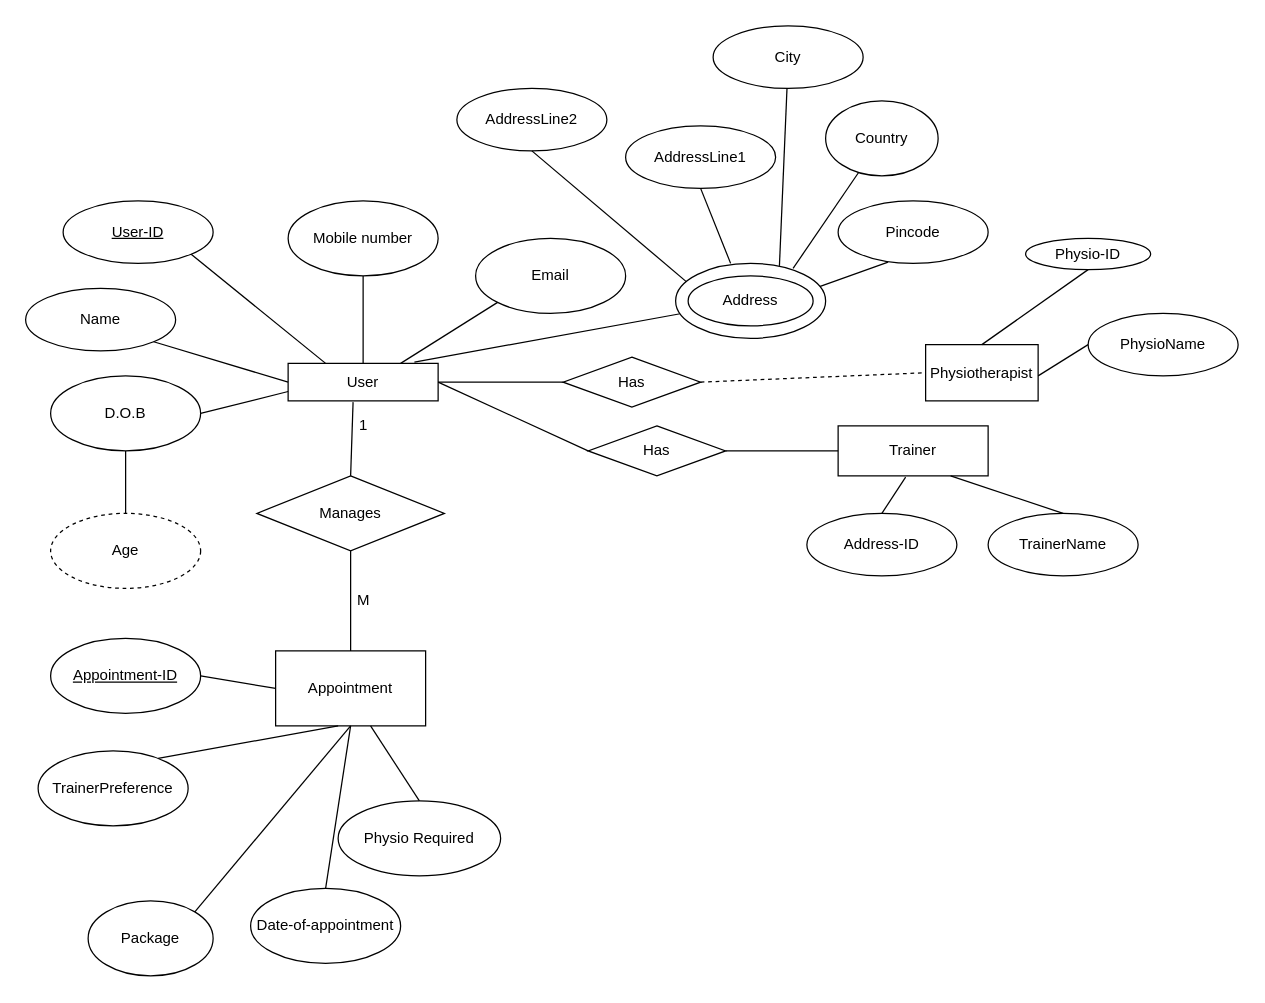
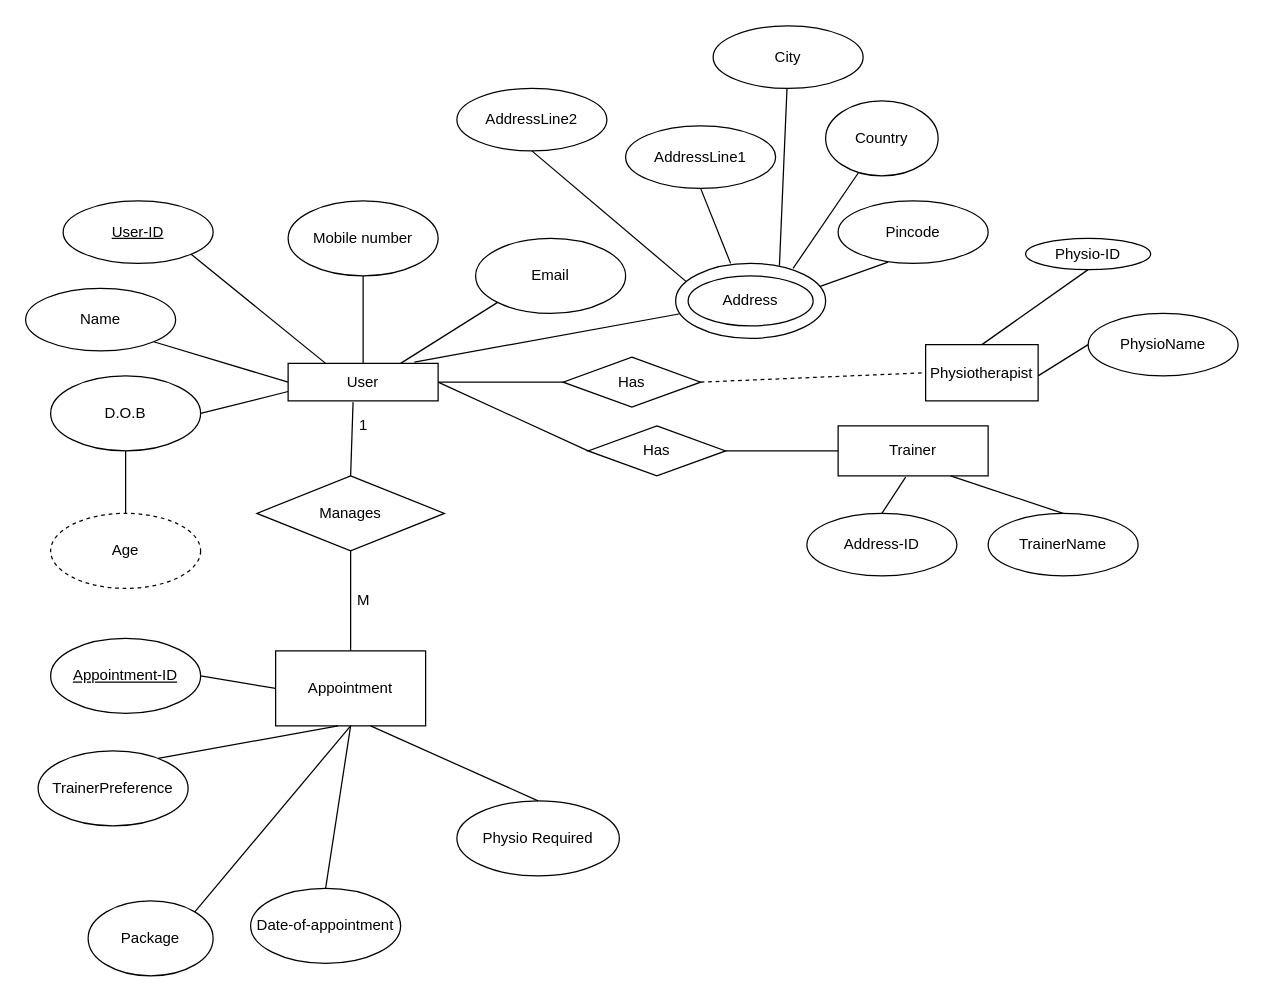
- <mxCell id="36" value="Physio Required" style="ellipse;whiteSpace=wrap;html=1;" vertex="1" parent="1"><mxGeometry x="270" y="640" width="130" height="60" as="geometry" /></mxCell>
+ <mxCell id="36" value="Physio Required" style="ellipse;whiteSpace=wrap;html=1;" vertex="1" parent="1"><mxGeometry x="365" y="640" width="130" height="60" as="geometry" /></mxCell>
